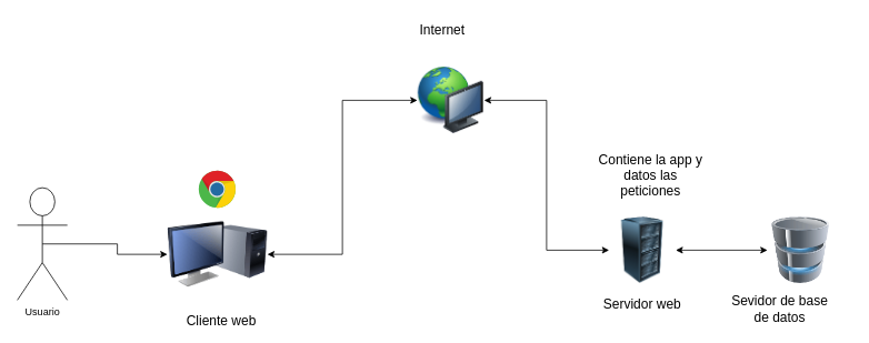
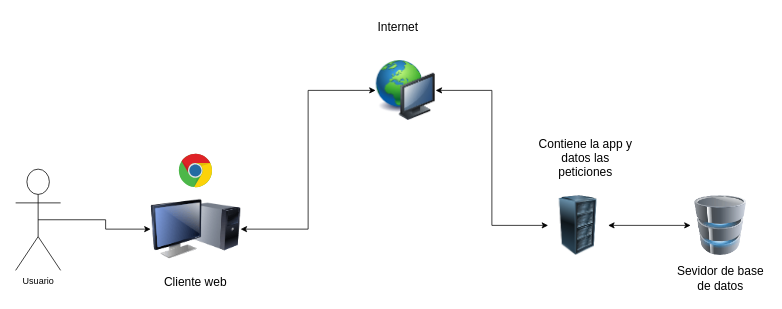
- <mxCell id="11" value="Servidor web" style="text;html=1;align=center;verticalAlign=middle;whiteSpace=wrap;rounded=0;fontSize=16;" parent="1" vertex="1"><mxGeometry x="710" y="350" width="120" height="30" as="geometry" /></mxCell>
- <mxCell id="14" value="Sevidor de base de datos" style="text;html=1;align=center;verticalAlign=middle;whiteSpace=wrap;rounded=0;fontSize=16;" parent="1" vertex="1"><mxGeometry x="875" y="355" width="120" height="30" as="geometry" /></mxCell>
+ <mxCell id="14" value="Sevidor de base de datos" style="text;html=1;align=center;verticalAlign=middle;whiteSpace=wrap;rounded=0;fontSize=16;" parent="1" vertex="1"><mxGeometry x="900" y="355" width="120" height="30" as="geometry" /></mxCell>
- <mxCell id="13" value="Cliente web" style="text;html=1;align=center;verticalAlign=middle;whiteSpace=wrap;rounded=0;fontSize=16;" parent="1" vertex="1"><mxGeometry x="205" y="370" width="120" height="30" as="geometry" /></mxCell>
+ <mxCell id="13" value="Cliente web" style="text;html=1;align=center;verticalAlign=middle;whiteSpace=wrap;rounded=0;fontSize=16;" parent="1" vertex="1"><mxGeometry x="200" y="360" width="120" height="30" as="geometry" /></mxCell>
